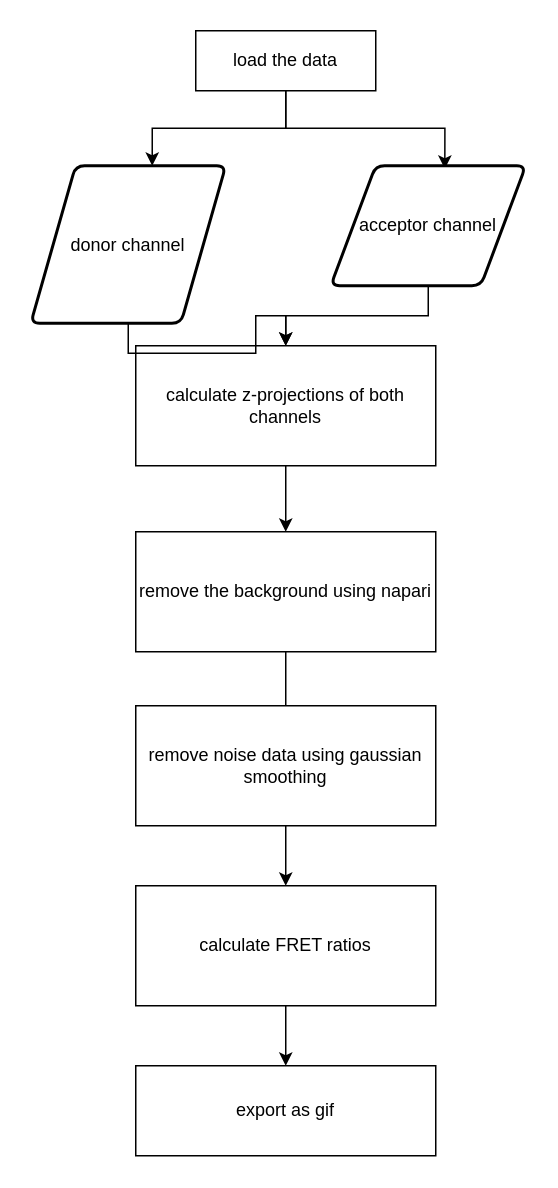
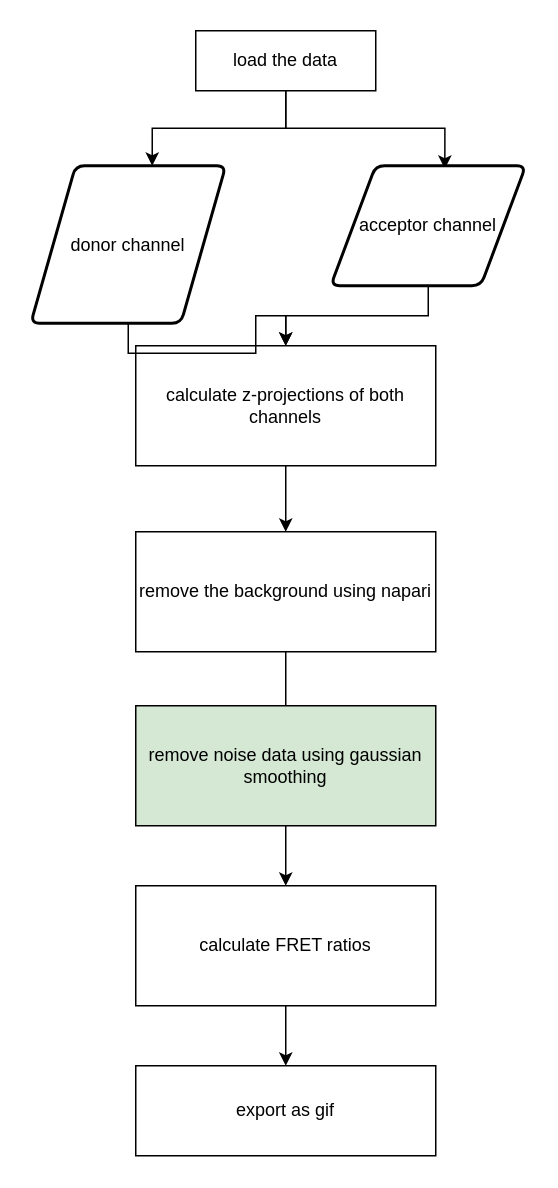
- <mxCell id="14" value="remove noise data using gaussian smoothing" style="rounded=0;whiteSpace=wrap;html=1;" vertex="1" parent="1"><mxGeometry x="90" y="470" width="200" height="80" as="geometry" /></mxCell>
+ <mxCell id="14" value="remove noise data using gaussian smoothing" style="rounded=0;whiteSpace=wrap;html=1;fillColor=#d5e8d4;" vertex="1" parent="1"><mxGeometry x="90" y="470" width="200" height="80" as="geometry" /></mxCell>
